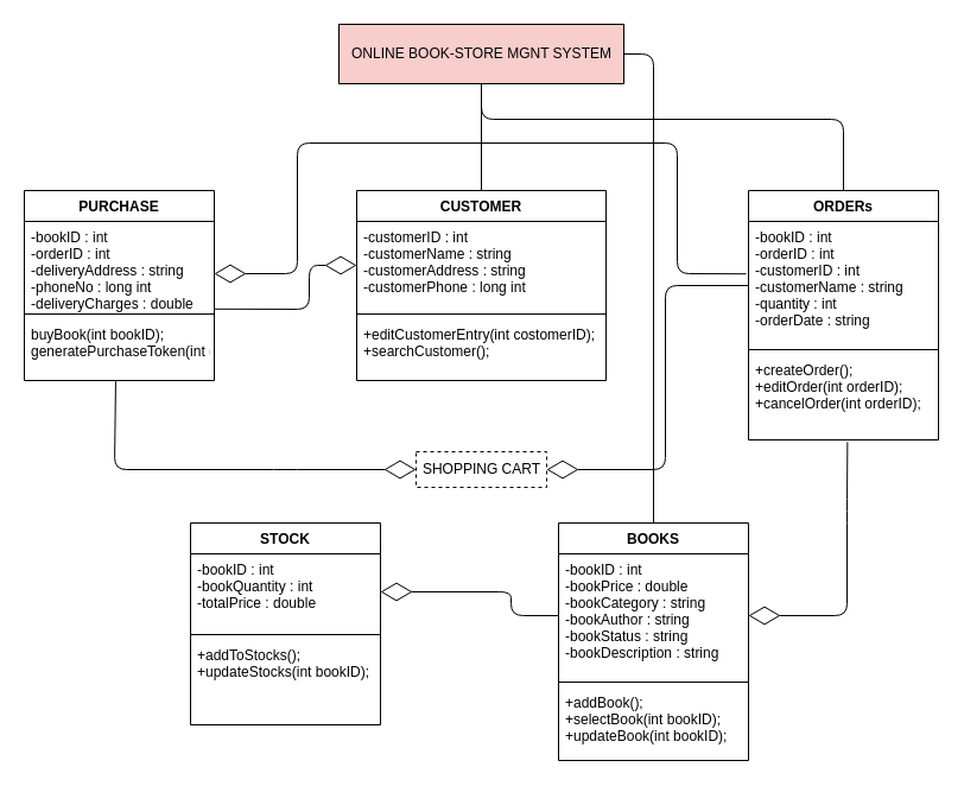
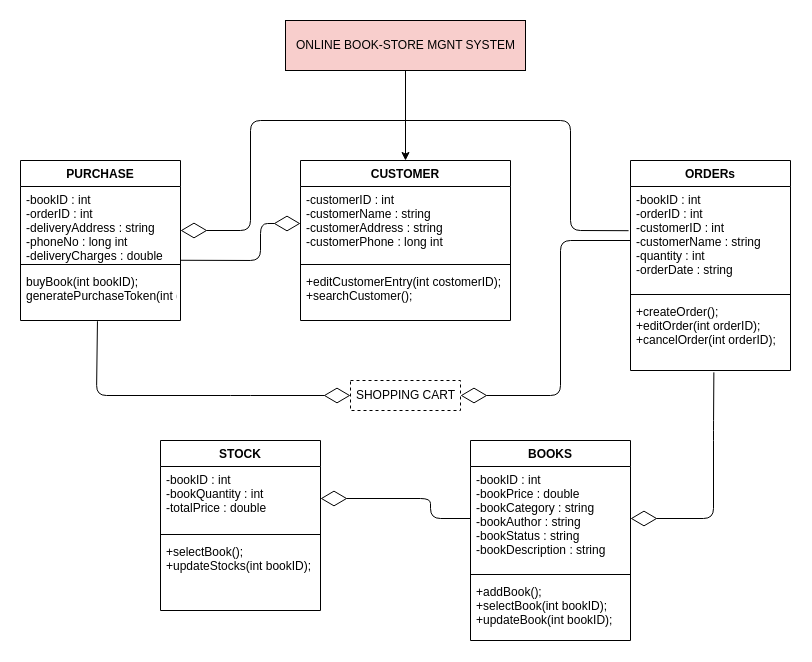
- <mxCell id="30" value="" style="endArrow=none;html=1;entryX=0.5;entryY=1;entryDx=0;entryDy=0;exitX=0.5;exitY=0;exitDx=0;exitDy=0;" parent="1" source="10" target="29" edge="1"><mxGeometry width="50" height="50" relative="1" as="geometry"><mxPoint x="490" y="250" as="sourcePoint" /><mxPoint x="540" y="200" as="targetPoint" /><Array as="points"><mxPoint x="710" y="100" /><mxPoint x="405" y="100" /></Array></mxGeometry></mxCell>
- <mxCell id="31" value="" style="endArrow=none;html=1;exitX=0.5;exitY=1;exitDx=0;exitDy=0;entryX=0.5;entryY=0;entryDx=0;entryDy=0;" parent="1" source="29" target="2" edge="1"><mxGeometry width="50" height="50" relative="1" as="geometry"><mxPoint x="490" y="250" as="sourcePoint" /><mxPoint x="540" y="200" as="targetPoint" /></mxGeometry></mxCell>
+ <mxCell id="31" value="" style="endArrow=classic;html=1;exitX=0.5;exitY=1;exitDx=0;exitDy=0;entryX=0.5;entryY=0;entryDx=0;entryDy=0;" parent="1" source="29" target="2" edge="1"><mxGeometry width="50" height="50" relative="1" as="geometry"><mxPoint x="490" y="250" as="sourcePoint" /><mxPoint x="540" y="200" as="targetPoint" /></mxGeometry></mxCell>
- <mxCell id="32" value="" style="endArrow=none;html=1;exitX=0.5;exitY=0;exitDx=0;exitDy=0;entryX=1;entryY=0.5;entryDx=0;entryDy=0;" parent="1" source="6" target="29" edge="1"><mxGeometry width="50" height="50" relative="1" as="geometry"><mxPoint x="490" y="250" as="sourcePoint" /><mxPoint x="540" y="200" as="targetPoint" /><Array as="points"><mxPoint x="550" y="45" /></Array></mxGeometry></mxCell>
- <mxCell id="17" value="+addToStocks();&#10;+updateStocks(int bookID);" style="text;strokeColor=none;fillColor=none;align=left;verticalAlign=top;spacingLeft=4;spacingRight=4;overflow=hidden;rotatable=0;points=[[0,0.5],[1,0.5]];portConstraint=eastwest;" parent="14" vertex="1"><mxGeometry y="98" width="160" height="72" as="geometry" /></mxCell>
+ <mxCell id="17" value="+selectBook();&#10;+updateStocks(int bookID);" style="text;strokeColor=none;fillColor=none;align=left;verticalAlign=top;spacingLeft=4;spacingRight=4;overflow=hidden;rotatable=0;points=[[0,0.5],[1,0.5]];portConstraint=eastwest;" parent="14" vertex="1"><mxGeometry y="98" width="160" height="72" as="geometry" /></mxCell>
